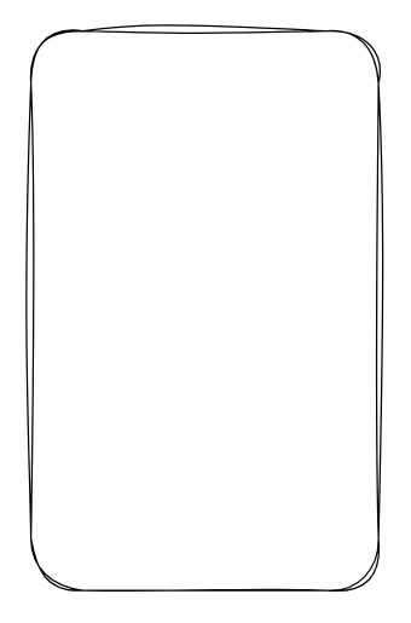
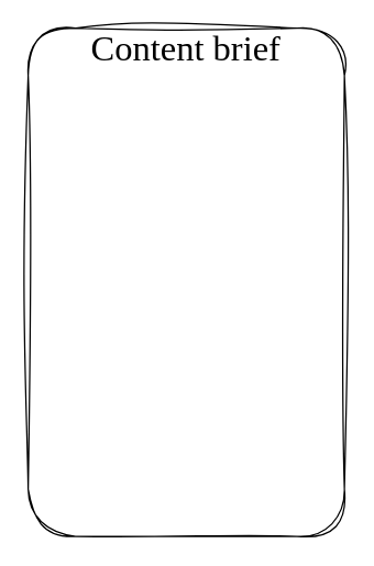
+ <mxCell id="3" value="Content brief" style="text;html=1;strokeColor=none;fillColor=none;align=center;verticalAlign=middle;whiteSpace=wrap;rounded=0;sketch=1;hachureGap=4;jiggle=2;fontFamily=Architects Daughter;fontSource=https%3A%2F%2Ffonts.googleapis.com%2Fcss%3Ffamily%3DArchitects%2BDaughter;fontSize=26;" vertex="1" parent="1"><mxGeometry x="40" y="20" width="190" height="30" as="geometry" /></mxCell>
